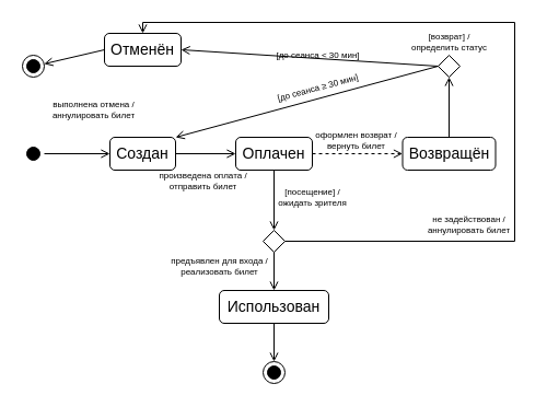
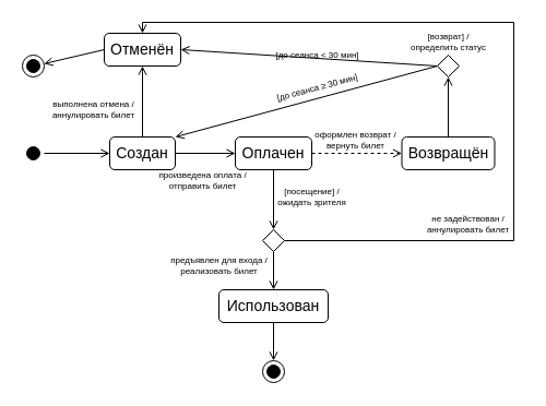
+ <mxCell id="11" value="" style="endArrow=open;html=1;rounded=0;endFill=0;exitX=0.5;exitY=0;exitDx=0;exitDy=0;entryX=0.5;entryY=1;entryDx=0;entryDy=0;" parent="1" source="4" target="6" edge="1"><mxGeometry width="50" height="50" relative="1" as="geometry"><mxPoint x="170" y="150" as="sourcePoint" /><mxPoint x="225" y="150" as="targetPoint" /></mxGeometry></mxCell>
